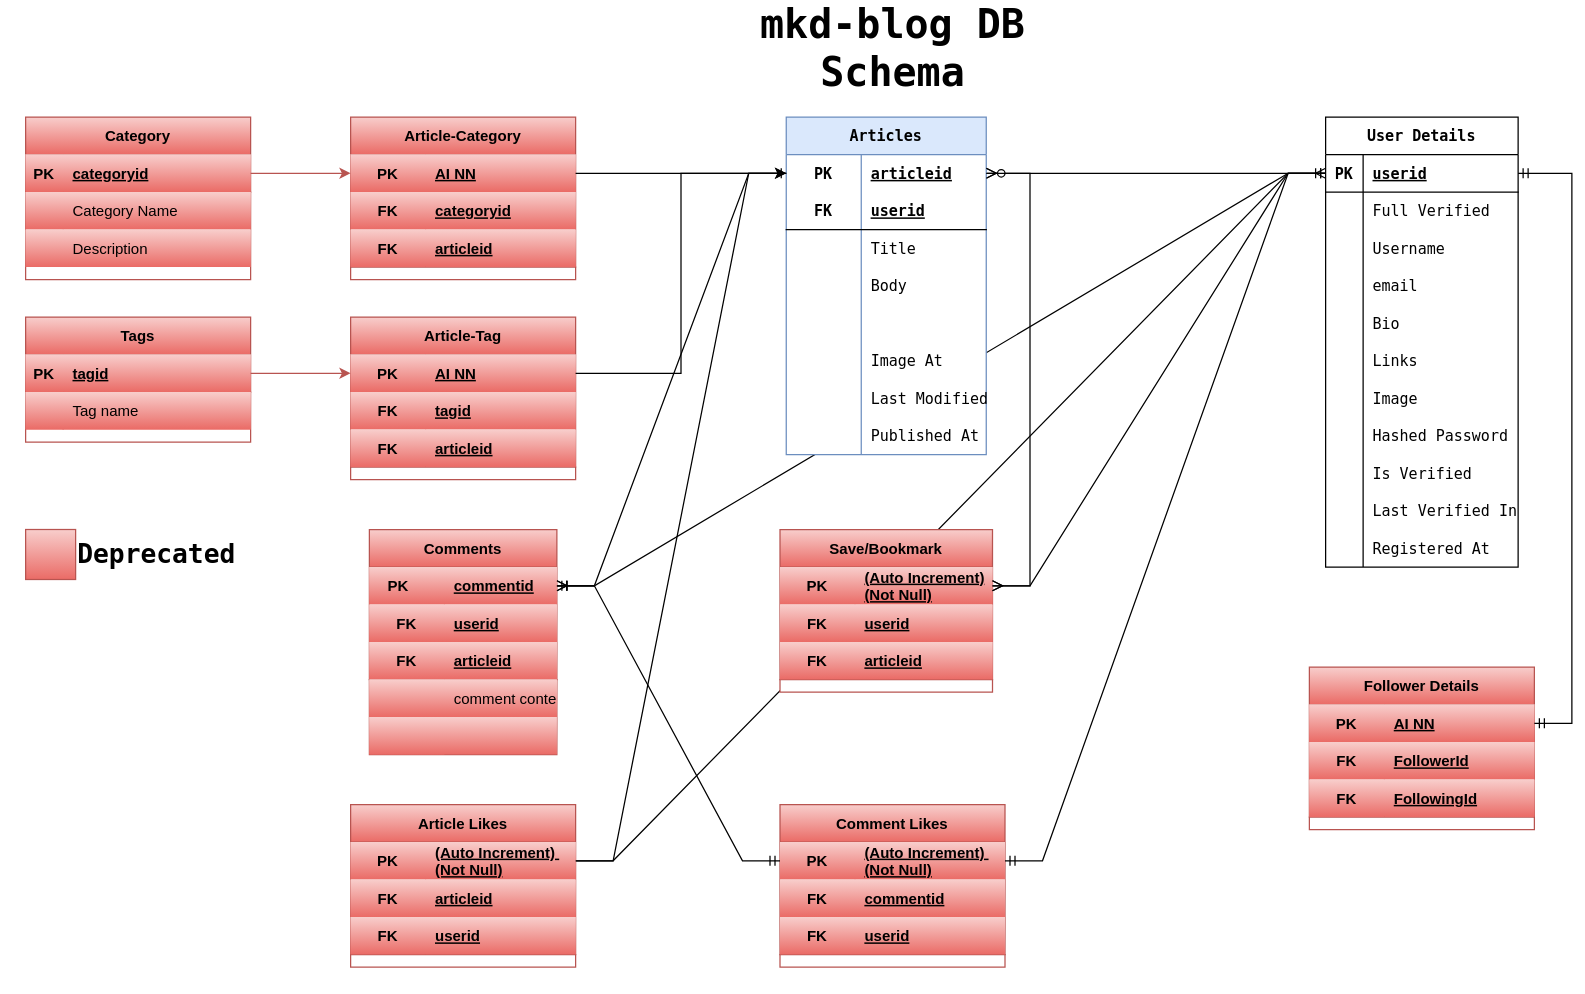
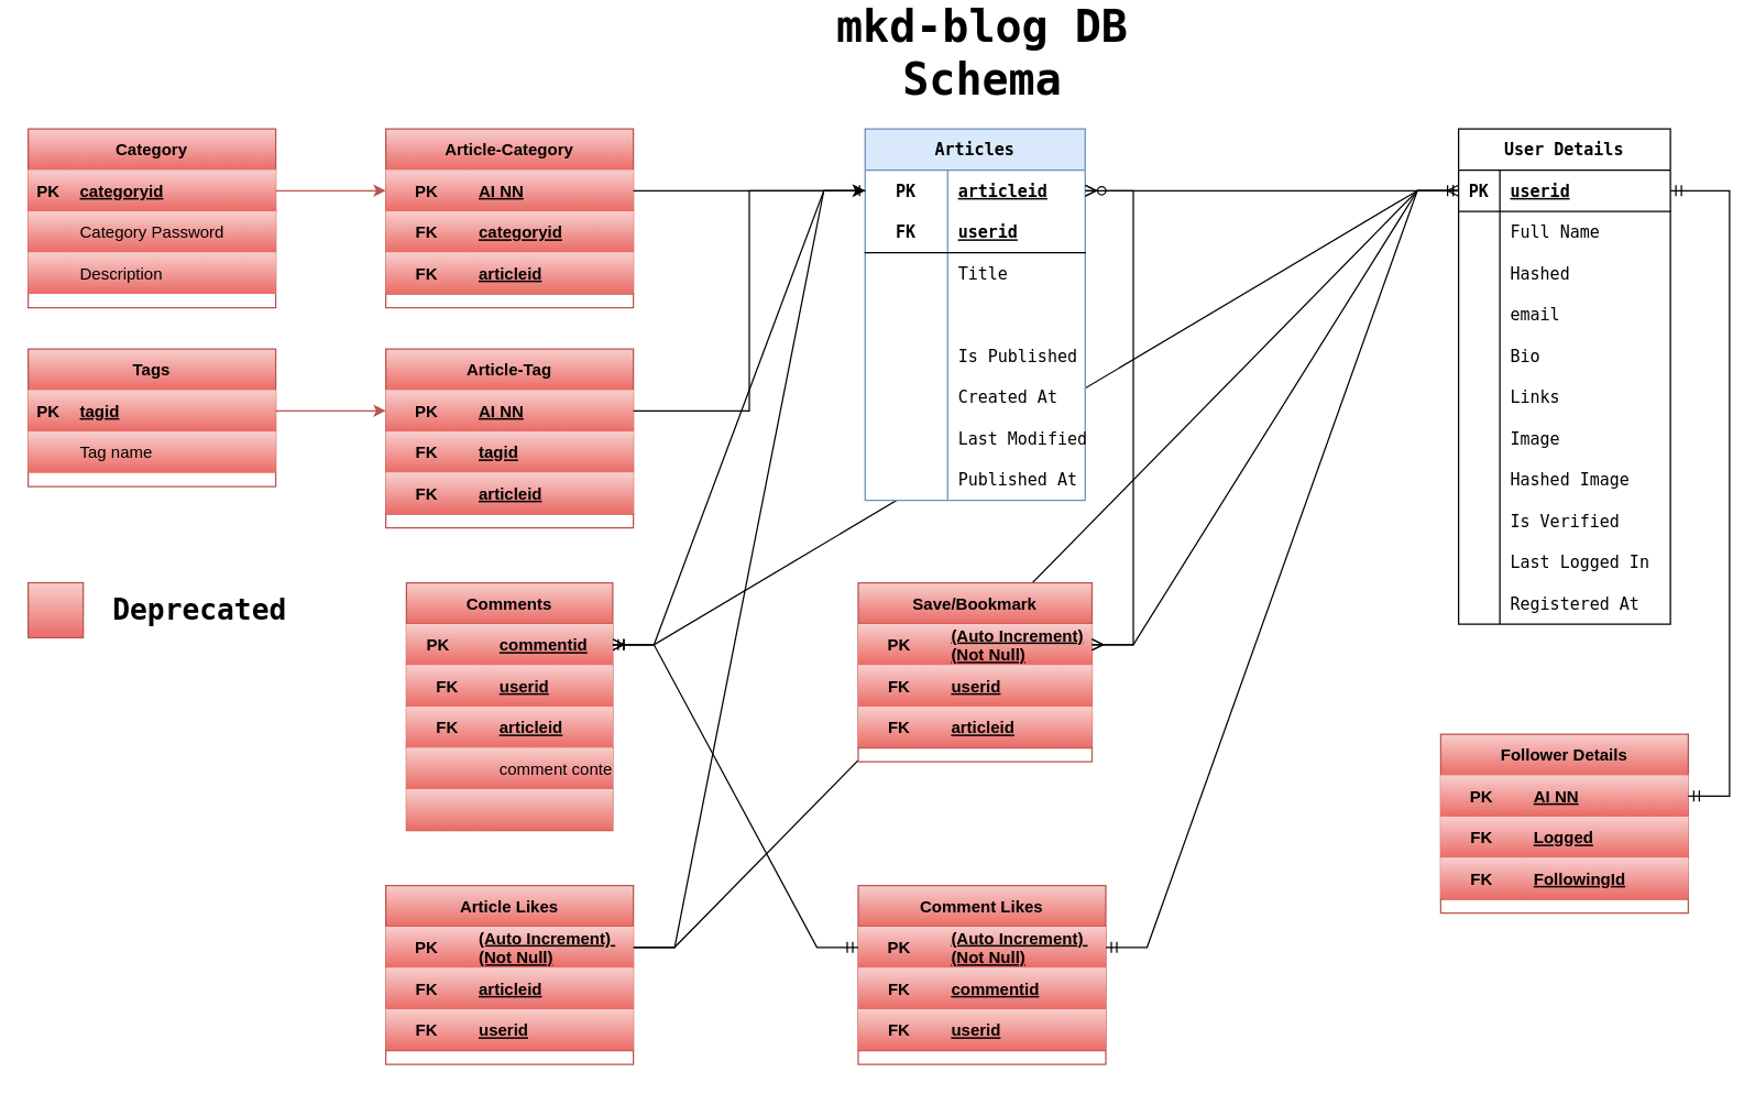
- <mxCell id="106" value="Category Name" style="shape=partialRectangle;connectable=0;fillColor=#f8cecc;top=0;left=0;bottom=0;right=0;align=left;spacingLeft=6;overflow=hidden;gradientColor=#ea6b66;strokeColor=#b85450;" parent="104" vertex="1"><mxGeometry x="30" width="150" height="30" as="geometry"><mxRectangle width="150" height="30" as="alternateBounds" /></mxGeometry></mxCell>
+ <mxCell id="106" value="Category Password" style="shape=partialRectangle;connectable=0;fillColor=#f8cecc;top=0;left=0;bottom=0;right=0;align=left;spacingLeft=6;overflow=hidden;gradientColor=#ea6b66;strokeColor=#b85450;" parent="104" vertex="1"><mxGeometry x="30" width="150" height="30" as="geometry"><mxRectangle width="150" height="30" as="alternateBounds" /></mxGeometry></mxCell>
- <mxCell id="11" value="Full Verified" style="shape=partialRectangle;connectable=0;fillColor=none;top=0;left=0;bottom=0;right=0;align=left;spacingLeft=6;overflow=hidden;fontFamily=monospace;fontSource=https%3A%2F%2Ffonts.googleapis.com%2Fcss%3Ffamily%3Dmonospace;fontSize=12;" parent="9" vertex="1"><mxGeometry x="30" width="124" height="30" as="geometry"><mxRectangle width="124" height="30" as="alternateBounds" /></mxGeometry></mxCell>
+ <mxCell id="11" value="Full Name" style="shape=partialRectangle;connectable=0;fillColor=none;top=0;left=0;bottom=0;right=0;align=left;spacingLeft=6;overflow=hidden;fontFamily=monospace;fontSource=https%3A%2F%2Ffonts.googleapis.com%2Fcss%3Ffamily%3Dmonospace;fontSize=12;" parent="9" vertex="1"><mxGeometry x="30" width="124" height="30" as="geometry"><mxRectangle width="124" height="30" as="alternateBounds" /></mxGeometry></mxCell>
- <mxCell id="14" value="Username" style="shape=partialRectangle;connectable=0;fillColor=none;top=0;left=0;bottom=0;right=0;align=left;spacingLeft=6;overflow=hidden;fontFamily=monospace;fontSource=https%3A%2F%2Ffonts.googleapis.com%2Fcss%3Ffamily%3Dmonospace;fontSize=12;" parent="12" vertex="1"><mxGeometry x="30" width="124" height="30" as="geometry"><mxRectangle width="124" height="30" as="alternateBounds" /></mxGeometry></mxCell>
+ <mxCell id="14" value="Hashed" style="shape=partialRectangle;connectable=0;fillColor=none;top=0;left=0;bottom=0;right=0;align=left;spacingLeft=6;overflow=hidden;fontFamily=monospace;fontSource=https%3A%2F%2Ffonts.googleapis.com%2Fcss%3Ffamily%3Dmonospace;fontSize=12;" parent="12" vertex="1"><mxGeometry x="30" width="124" height="30" as="geometry"><mxRectangle width="124" height="30" as="alternateBounds" /></mxGeometry></mxCell>
- <mxCell id="52" value="Body" style="shape=partialRectangle;connectable=0;fillColor=none;top=0;left=0;bottom=0;right=0;align=left;spacingLeft=6;overflow=hidden;fontFamily=monospace;fontSource=https%3A%2F%2Ffonts.googleapis.com%2Fcss%3Ffamily%3Dmonospace;fontSize=12;" parent="50" vertex="1"><mxGeometry x="60" width="100" height="30" as="geometry"><mxRectangle width="100" height="30" as="alternateBounds" /></mxGeometry></mxCell>
+ <mxCell id="55" value="Is Published" style="shape=partialRectangle;connectable=0;fillColor=none;top=0;left=0;bottom=0;right=0;align=left;spacingLeft=6;overflow=hidden;fontFamily=monospace;fontSource=https%3A%2F%2Ffonts.googleapis.com%2Fcss%3Ffamily%3Dmonospace;fontSize=12;" parent="53" vertex="1"><mxGeometry x="60" width="100" height="30" as="geometry"><mxRectangle width="100" height="30" as="alternateBounds" /></mxGeometry></mxCell>
- <mxCell id="58" value="Image At" style="shape=partialRectangle;connectable=0;fillColor=none;top=0;left=0;bottom=0;right=0;align=left;spacingLeft=6;overflow=hidden;fontFamily=monospace;fontSource=https%3A%2F%2Ffonts.googleapis.com%2Fcss%3Ffamily%3Dmonospace;fontSize=12;" parent="56" vertex="1"><mxGeometry x="60" width="100" height="30" as="geometry"><mxRectangle width="100" height="30" as="alternateBounds" /></mxGeometry></mxCell>
+ <mxCell id="58" value="Created At" style="shape=partialRectangle;connectable=0;fillColor=none;top=0;left=0;bottom=0;right=0;align=left;spacingLeft=6;overflow=hidden;fontFamily=monospace;fontSource=https%3A%2F%2Ffonts.googleapis.com%2Fcss%3Ffamily%3Dmonospace;fontSize=12;" parent="56" vertex="1"><mxGeometry x="60" width="100" height="30" as="geometry"><mxRectangle width="100" height="30" as="alternateBounds" /></mxGeometry></mxCell>
- <mxCell id="29" value="Hashed Password" style="shape=partialRectangle;connectable=0;fillColor=none;top=0;left=0;bottom=0;right=0;align=left;spacingLeft=6;overflow=hidden;fontFamily=monospace;fontSource=https%3A%2F%2Ffonts.googleapis.com%2Fcss%3Ffamily%3Dmonospace;fontSize=12;" parent="27" vertex="1"><mxGeometry x="30" width="124" height="30" as="geometry"><mxRectangle width="124" height="30" as="alternateBounds" /></mxGeometry></mxCell>
+ <mxCell id="29" value="Hashed Image" style="shape=partialRectangle;connectable=0;fillColor=none;top=0;left=0;bottom=0;right=0;align=left;spacingLeft=6;overflow=hidden;fontFamily=monospace;fontSource=https%3A%2F%2Ffonts.googleapis.com%2Fcss%3Ffamily%3Dmonospace;fontSize=12;" parent="27" vertex="1"><mxGeometry x="30" width="124" height="30" as="geometry"><mxRectangle width="124" height="30" as="alternateBounds" /></mxGeometry></mxCell>
- <mxCell id="35" value="Last Verified In" style="shape=partialRectangle;connectable=0;fillColor=none;top=0;left=0;bottom=0;right=0;align=left;spacingLeft=6;overflow=hidden;fontFamily=monospace;fontSource=https%3A%2F%2Ffonts.googleapis.com%2Fcss%3Ffamily%3Dmonospace;fontSize=12;" parent="33" vertex="1"><mxGeometry x="30" width="124" height="30" as="geometry"><mxRectangle width="124" height="30" as="alternateBounds" /></mxGeometry></mxCell>
+ <mxCell id="35" value="Last Logged In" style="shape=partialRectangle;connectable=0;fillColor=none;top=0;left=0;bottom=0;right=0;align=left;spacingLeft=6;overflow=hidden;fontFamily=monospace;fontSource=https%3A%2F%2Ffonts.googleapis.com%2Fcss%3Ffamily%3Dmonospace;fontSize=12;" parent="33" vertex="1"><mxGeometry x="30" width="124" height="30" as="geometry"><mxRectangle width="124" height="30" as="alternateBounds" /></mxGeometry></mxCell>
- <mxCell id="169" value="Deprecated" style="text;html=1;strokeColor=none;fillColor=none;align=center;verticalAlign=middle;whiteSpace=wrap;rounded=0;fontSize=21;fontStyle=1;fontFamily=monospace;fontSource=https%3A%2F%2Ffonts.googleapis.com%2Fcss%3Ffamily%3Dmonospace;" vertex="1" parent="1"><mxGeometry x="60" y="425" width="130" height="30" as="geometry" /></mxCell>
+ <mxCell id="169" value="Deprecated" style="text;html=1;strokeColor=none;fillColor=none;align=center;verticalAlign=middle;whiteSpace=wrap;rounded=0;fontSize=21;fontStyle=1;fontFamily=monospace;fontSource=https%3A%2F%2Ffonts.googleapis.com%2Fcss%3Ffamily%3Dmonospace;" vertex="1" parent="1"><mxGeometry x="80" y="425" width="130" height="30" as="geometry" /></mxCell>
- <mxCell id="146" value="FollowerId" style="shape=partialRectangle;connectable=0;fillColor=#f8cecc;top=0;left=0;bottom=0;right=0;align=left;spacingLeft=6;fontStyle=5;overflow=hidden;strokeColor=#b85450;gradientColor=#ea6b66;" parent="144" vertex="1"><mxGeometry x="60" width="120" height="30" as="geometry"><mxRectangle width="120" height="30" as="alternateBounds" /></mxGeometry></mxCell>
+ <mxCell id="146" value="Logged" style="shape=partialRectangle;connectable=0;fillColor=#f8cecc;top=0;left=0;bottom=0;right=0;align=left;spacingLeft=6;fontStyle=5;overflow=hidden;strokeColor=#b85450;gradientColor=#ea6b66;" parent="144" vertex="1"><mxGeometry x="60" width="120" height="30" as="geometry"><mxRectangle width="120" height="30" as="alternateBounds" /></mxGeometry></mxCell>
